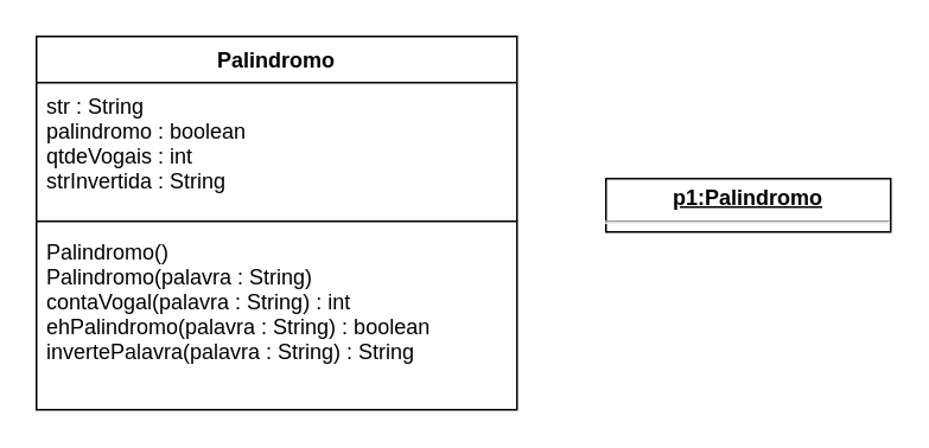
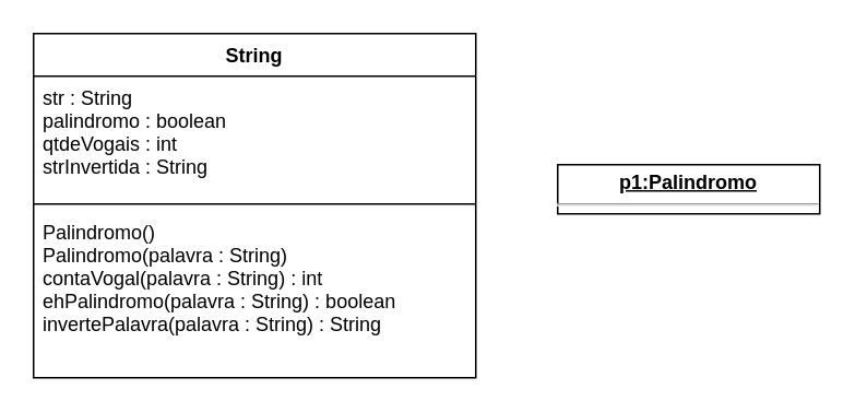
- <mxCell id="2" value="Palindromo" style="swimlane;fontStyle=1;align=center;verticalAlign=top;childLayout=stackLayout;horizontal=1;startSize=26;horizontalStack=0;resizeParent=1;resizeParentMax=0;resizeLast=0;collapsible=1;marginBottom=0;" vertex="1" parent="1"><mxGeometry x="20" y="20" width="270" height="210" as="geometry" /></mxCell>
+ <mxCell id="2" value="String" style="swimlane;fontStyle=1;align=center;verticalAlign=top;childLayout=stackLayout;horizontal=1;startSize=26;horizontalStack=0;resizeParent=1;resizeParentMax=0;resizeLast=0;collapsible=1;marginBottom=0;" vertex="1" parent="1"><mxGeometry x="20" y="20" width="270" height="210" as="geometry" /></mxCell>
